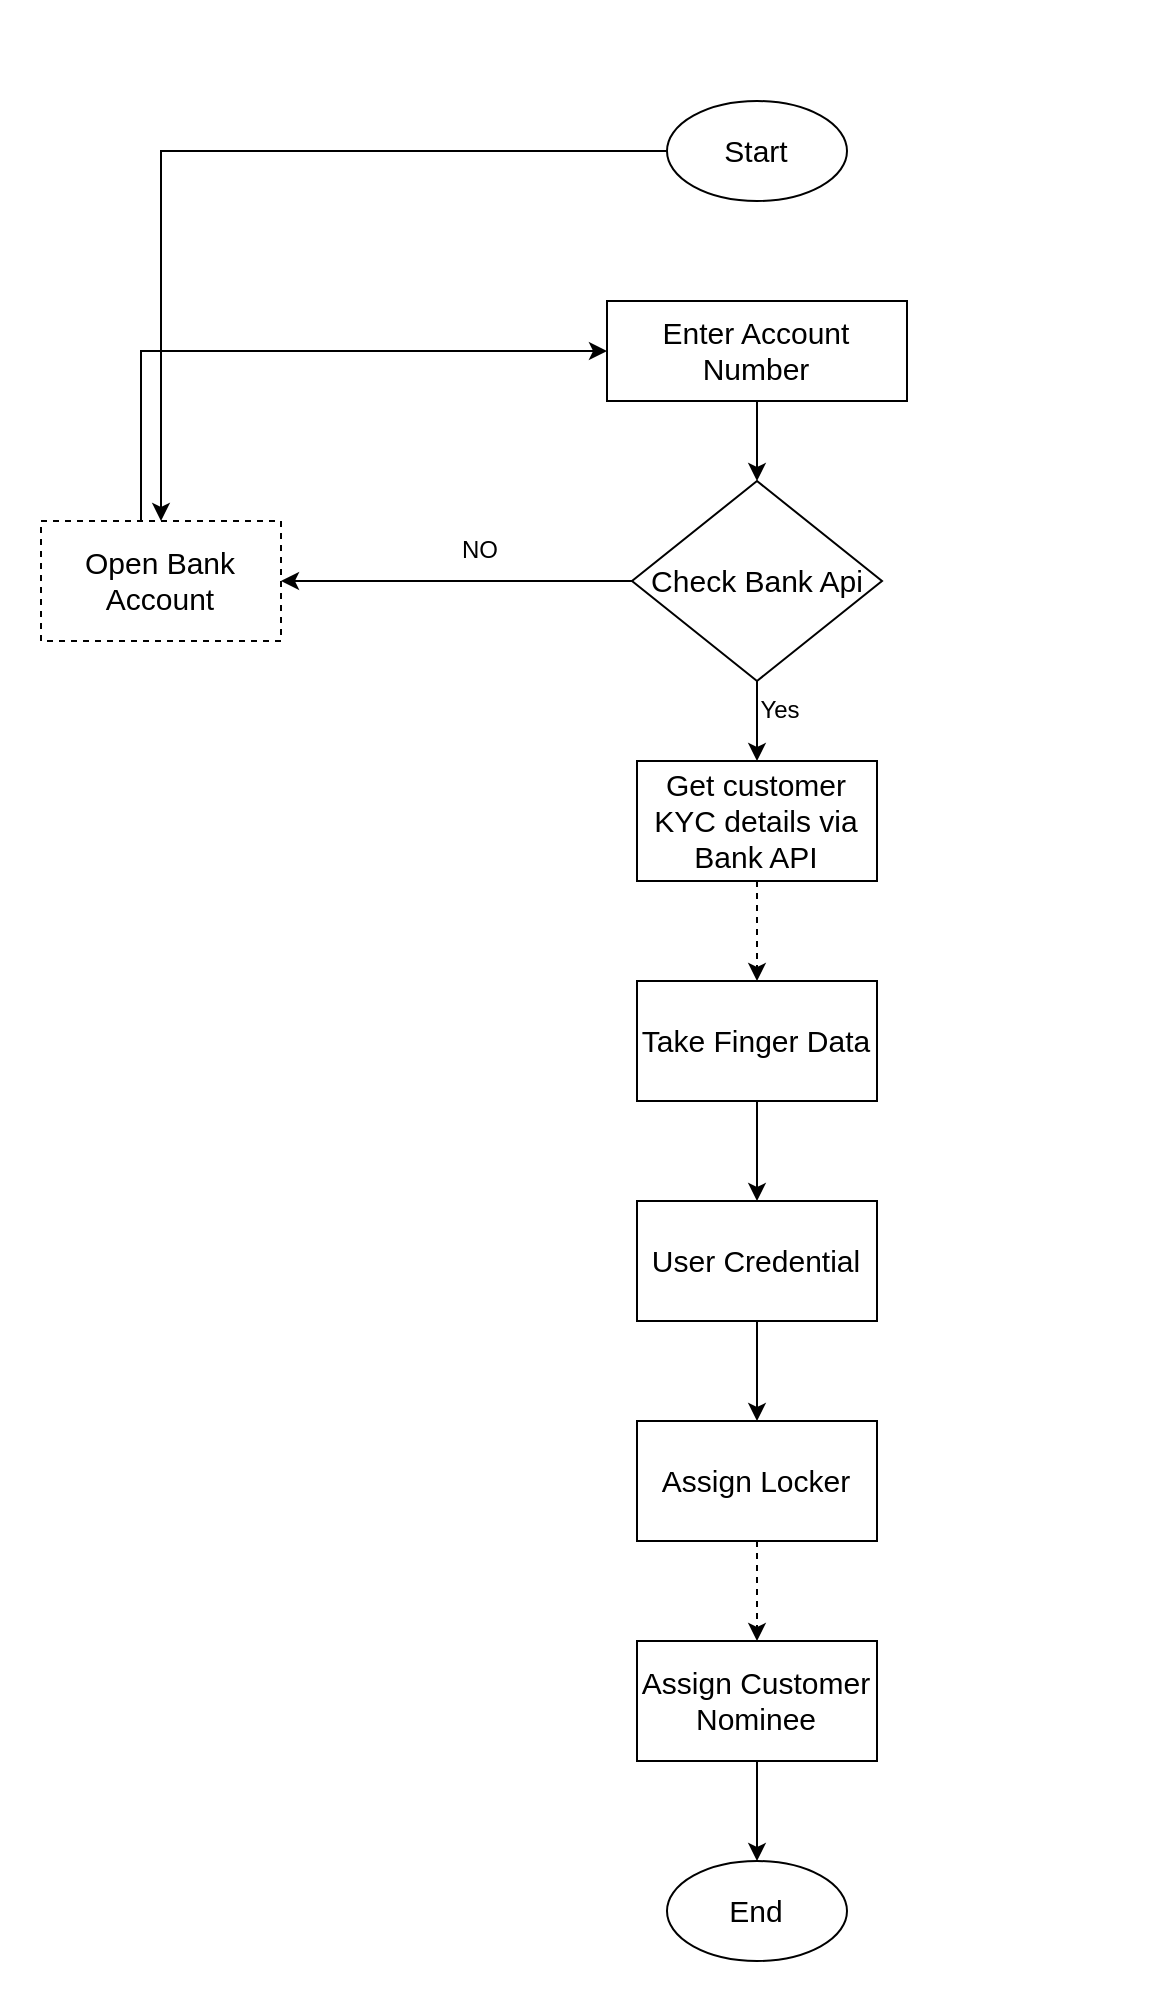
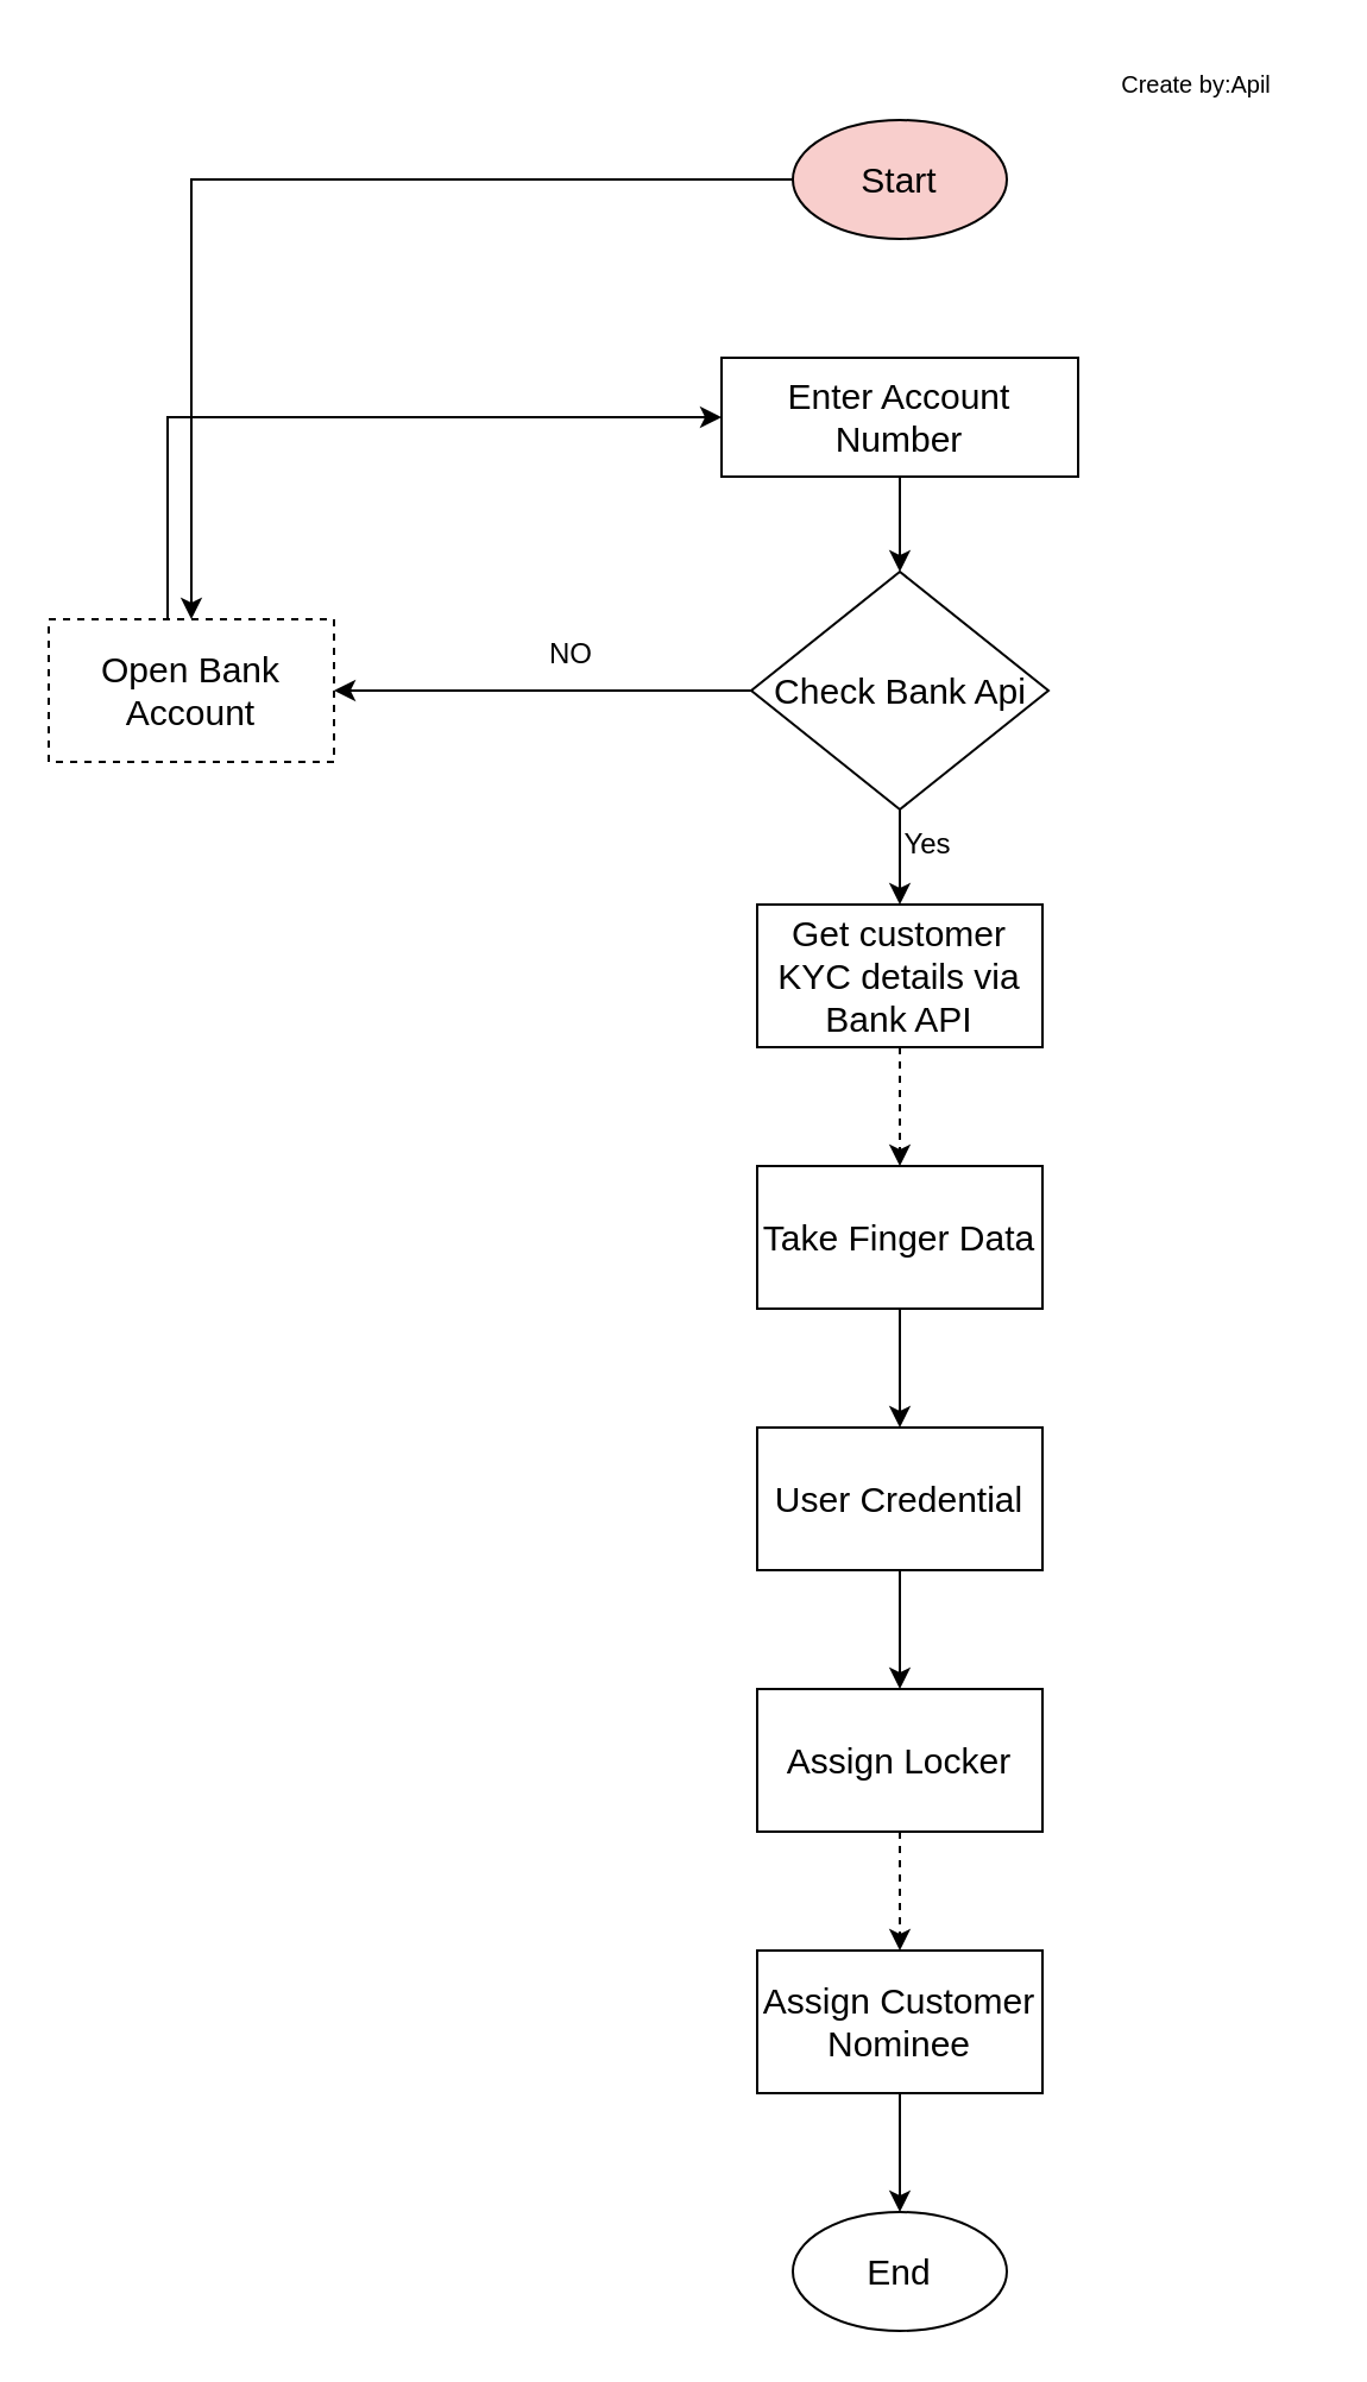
+ <mxCell id="24" value="&lt;font style=&quot;font-size: 10px;&quot;&gt;Create by:Apil&lt;/font&gt;" style="text;html=1;strokeColor=none;fillColor=none;align=center;verticalAlign=middle;whiteSpace=wrap;rounded=0;fontSize=10;" parent="1" vertex="1"><mxGeometry x="453" y="20" width="100" height="30" as="geometry" /></mxCell>
- <mxCell id="3" value="Start" style="ellipse;whiteSpace=wrap;html=1;fontSize=15;" parent="1" vertex="1"><mxGeometry x="333" y="50" width="90" height="50" as="geometry" /></mxCell>
+ <mxCell id="3" value="Start" style="ellipse;whiteSpace=wrap;html=1;fontSize=15;fillColor=#f8cecc;" parent="1" vertex="1"><mxGeometry x="333" y="50" width="90" height="50" as="geometry" /></mxCell>
